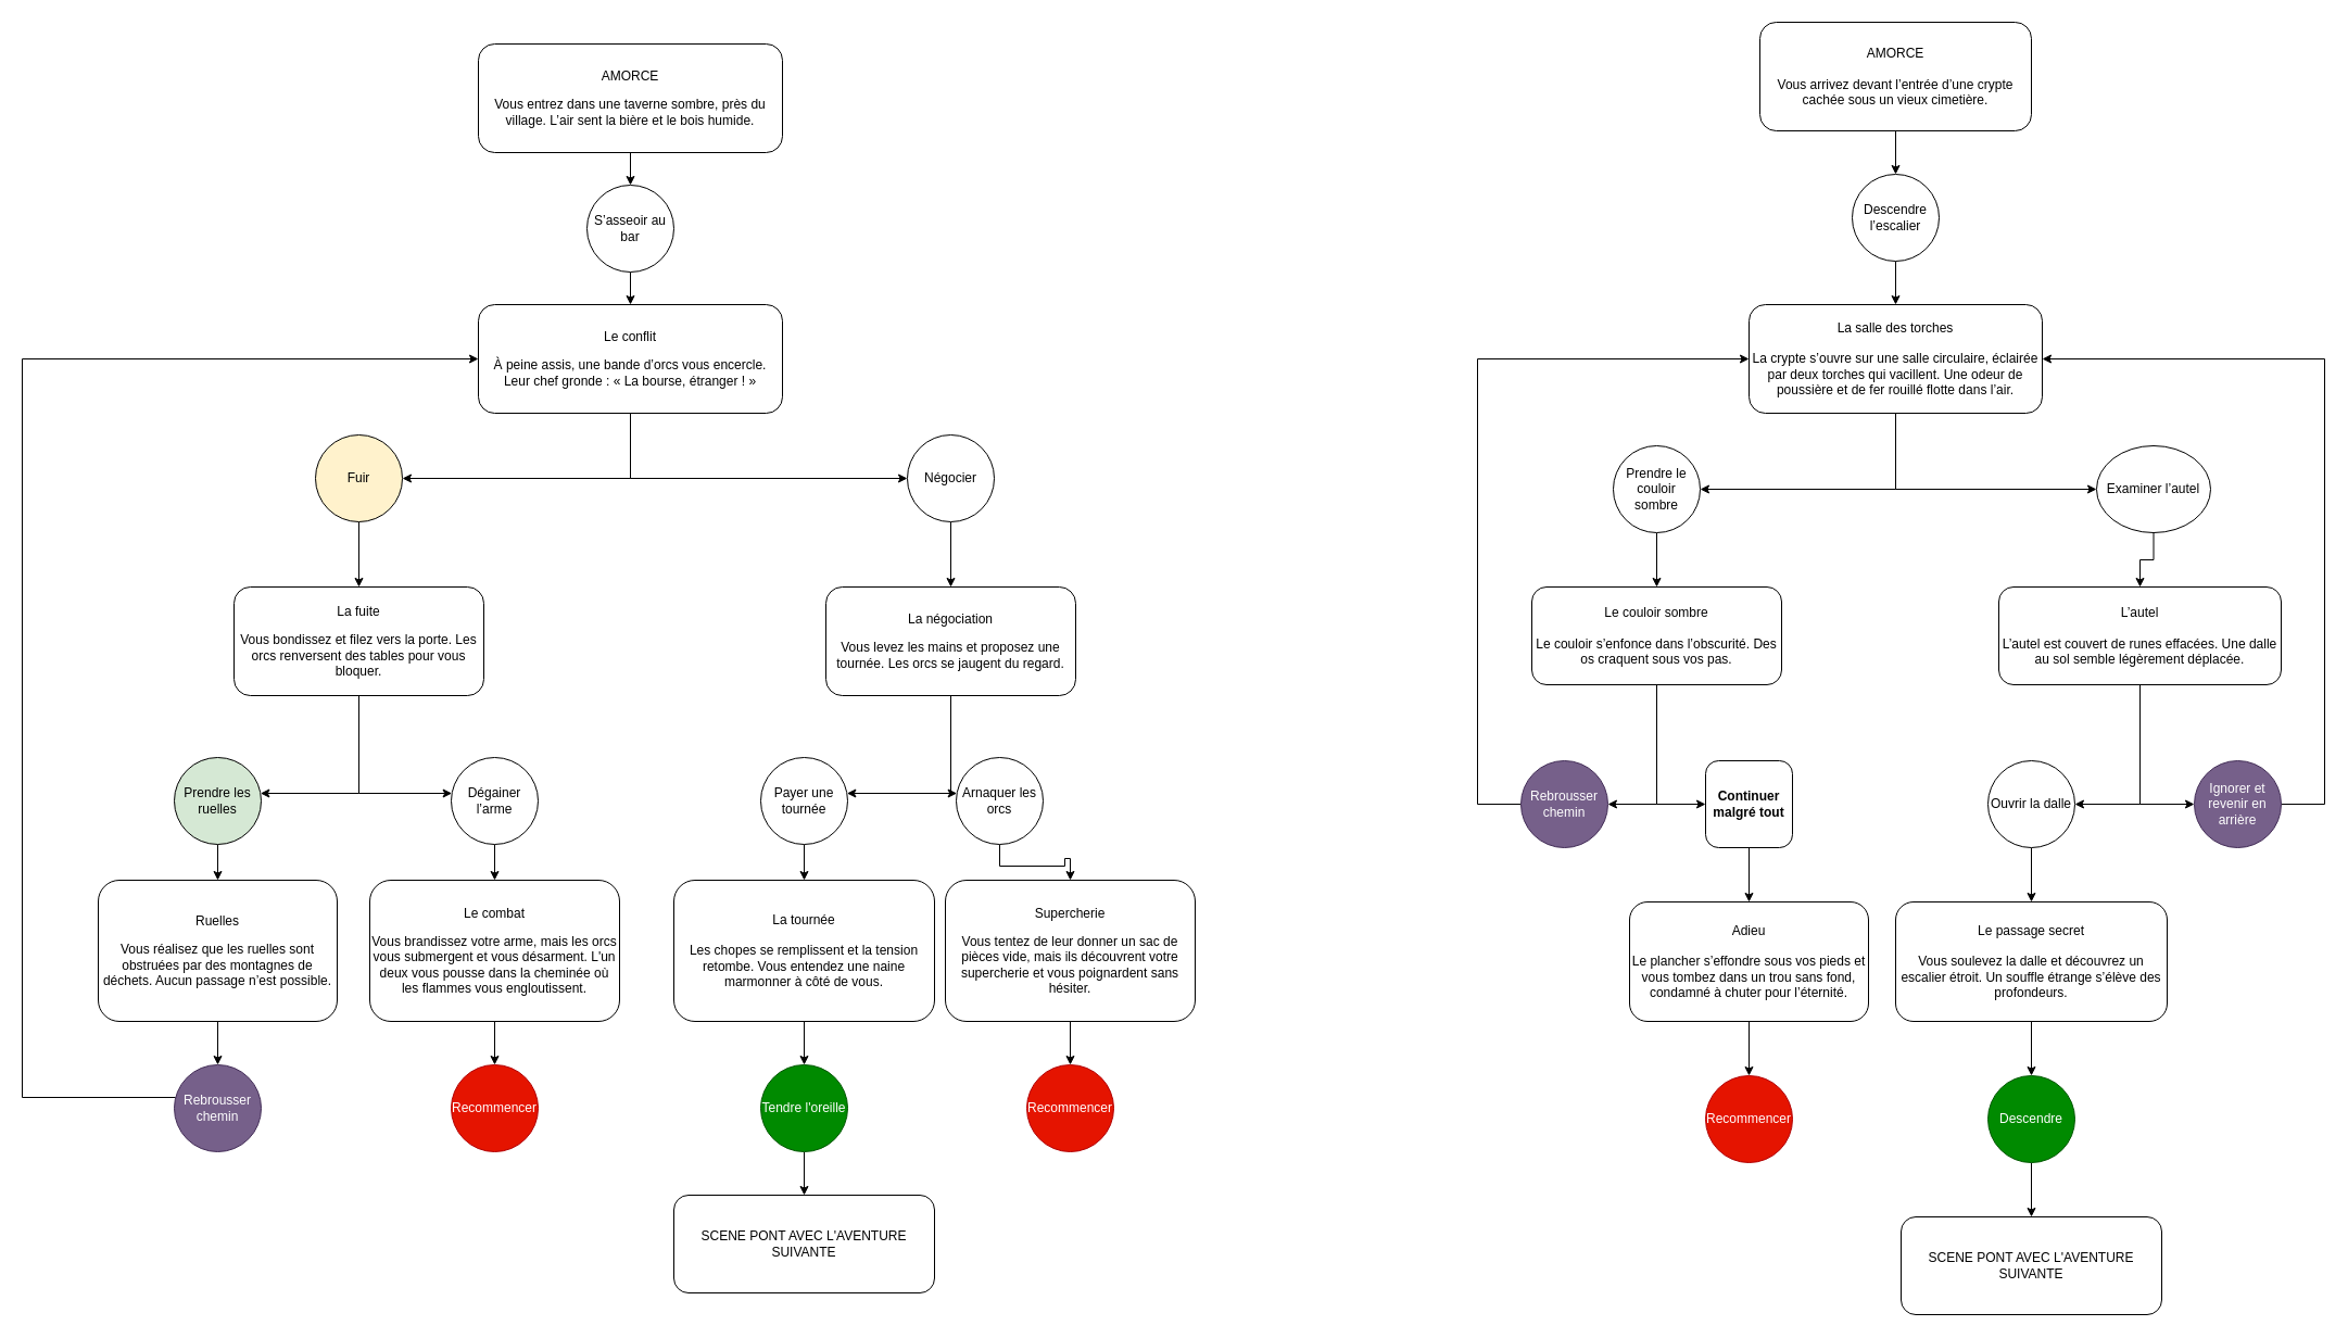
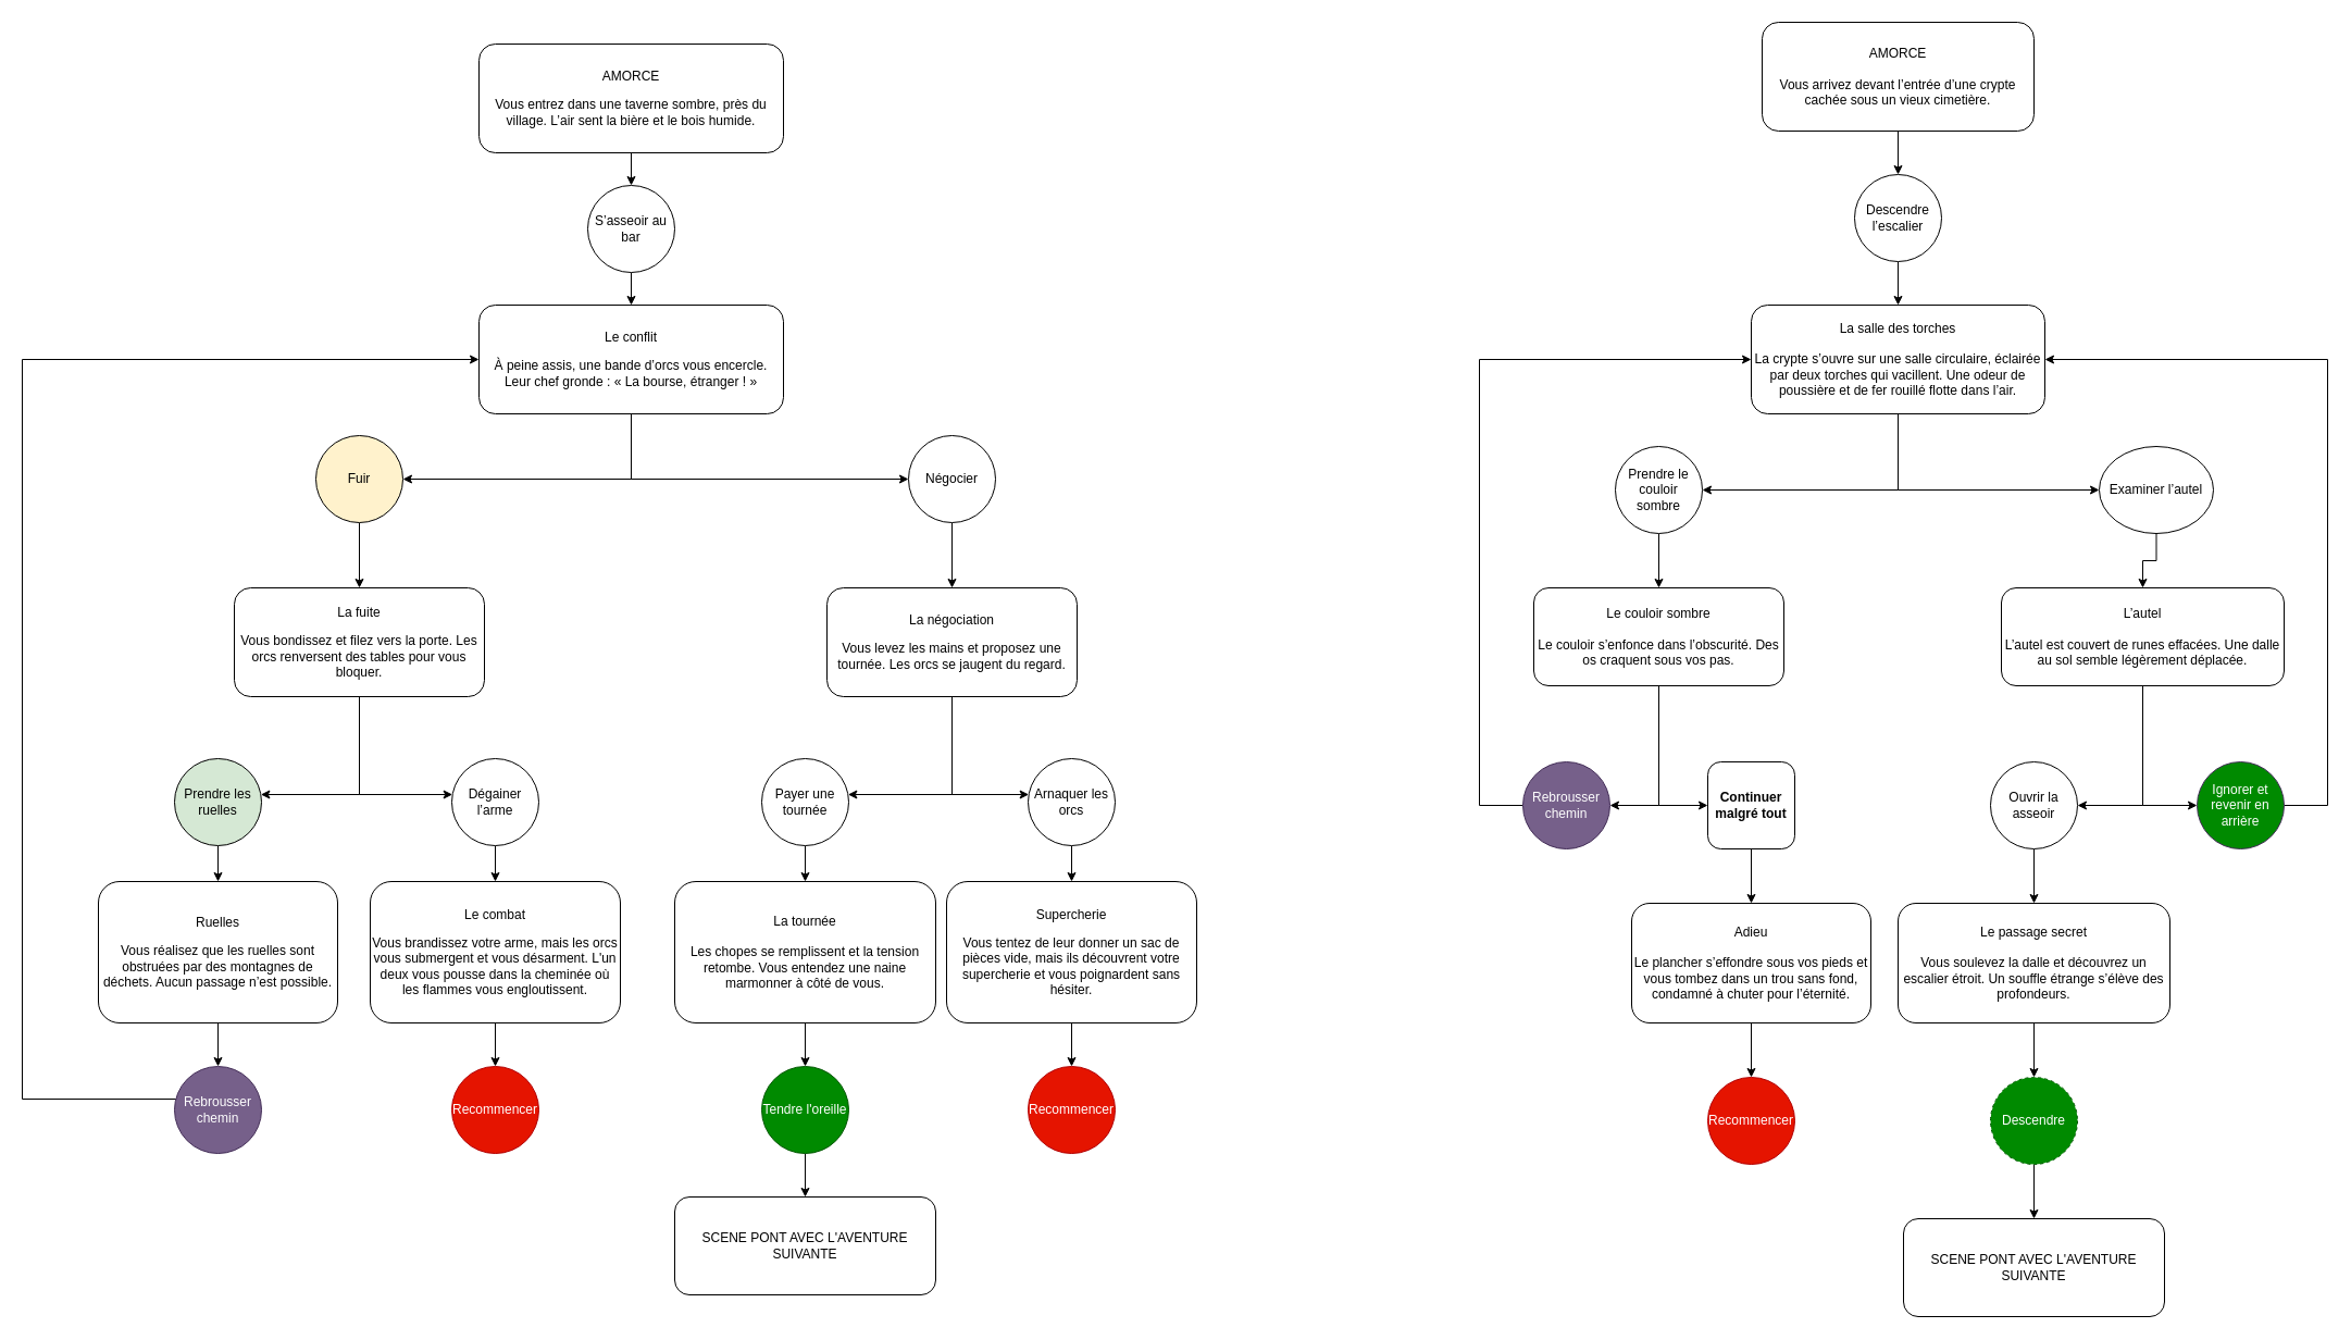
- <mxCell id="26" value="Arnaquer les orcs" style="ellipse;whiteSpace=wrap;html=1;aspect=fixed;" parent="1" vertex="1"><mxGeometry x="880" y="697" width="80" height="80" as="geometry" /></mxCell>
+ <mxCell id="26" value="Arnaquer les orcs" style="ellipse;whiteSpace=wrap;html=1;aspect=fixed;" parent="1" vertex="1"><mxGeometry x="945" y="697" width="80" height="80" as="geometry" /></mxCell>
- <mxCell id="67" value="Ouvrir la dalle" style="ellipse;whiteSpace=wrap;html=1;aspect=fixed;" parent="1" vertex="1"><mxGeometry x="1830" y="700" width="80" height="80" as="geometry" /></mxCell>
+ <mxCell id="67" value="Ouvrir la asseoir" style="ellipse;whiteSpace=wrap;html=1;aspect=fixed;" parent="1" vertex="1"><mxGeometry x="1830" y="700" width="80" height="80" as="geometry" /></mxCell>
- <mxCell id="69" value="Ignorer et revenir en arrière" style="ellipse;whiteSpace=wrap;html=1;aspect=fixed;fillColor=#76608a;fontColor=#ffffff;strokeColor=#432D57;" parent="1" vertex="1"><mxGeometry x="2020" y="700" width="80" height="80" as="geometry" /></mxCell>
+ <mxCell id="69" value="Ignorer et revenir en arrière" style="ellipse;whiteSpace=wrap;html=1;aspect=fixed;fillColor=#008a00;fontColor=#ffffff;strokeColor=#432D57;" parent="1" vertex="1"><mxGeometry x="2020" y="700" width="80" height="80" as="geometry" /></mxCell>
- <mxCell id="73" value="Descendre" style="ellipse;whiteSpace=wrap;html=1;aspect=fixed;fillColor=#008a00;fontColor=#ffffff;strokeColor=#005700;" parent="1" vertex="1"><mxGeometry x="1830" y="990" width="80" height="80" as="geometry" /></mxCell>
+ <mxCell id="73" value="Descendre" style="ellipse;whiteSpace=wrap;html=1;aspect=fixed;fillColor=#008a00;fontColor=#ffffff;strokeColor=#005700;dashed=1;" parent="1" vertex="1"><mxGeometry x="1830" y="990" width="80" height="80" as="geometry" /></mxCell>
